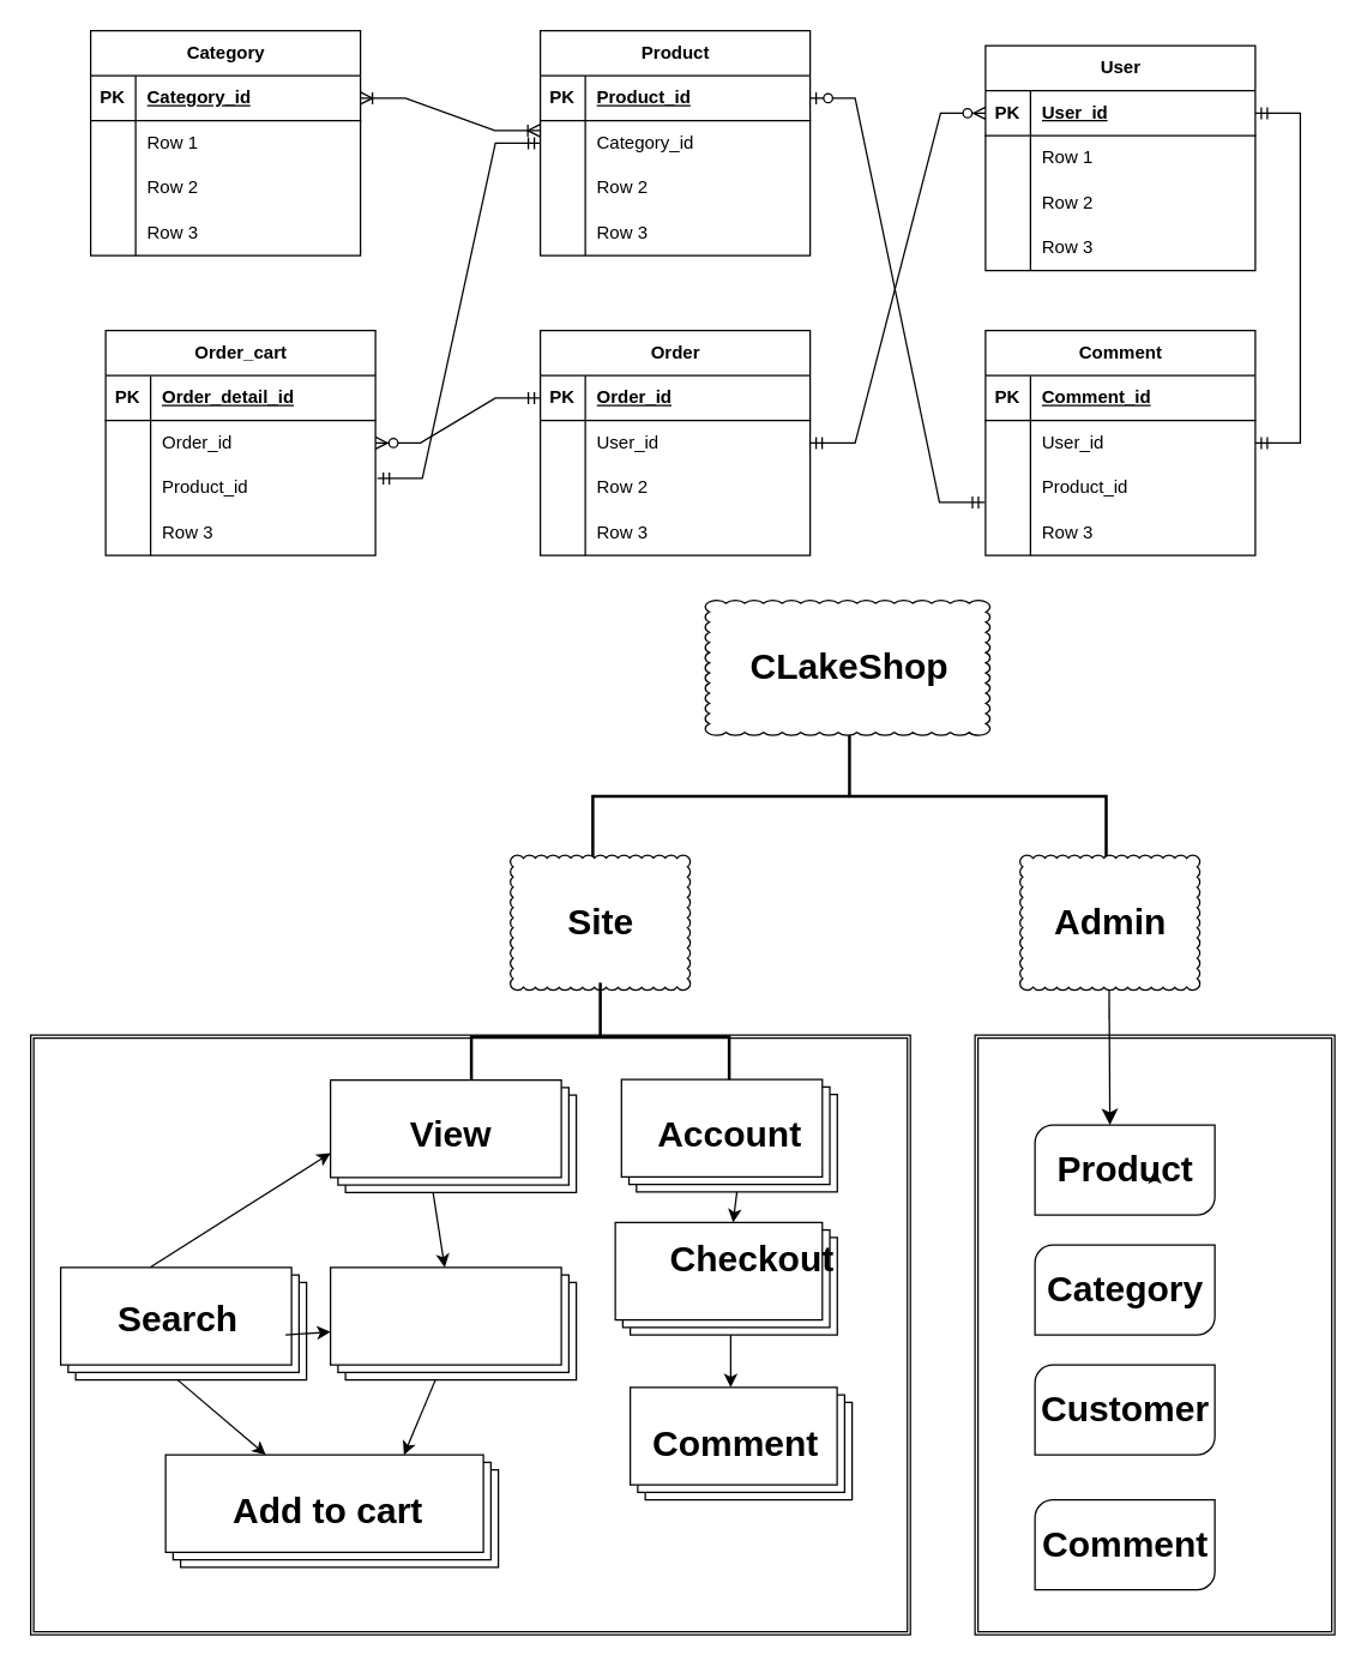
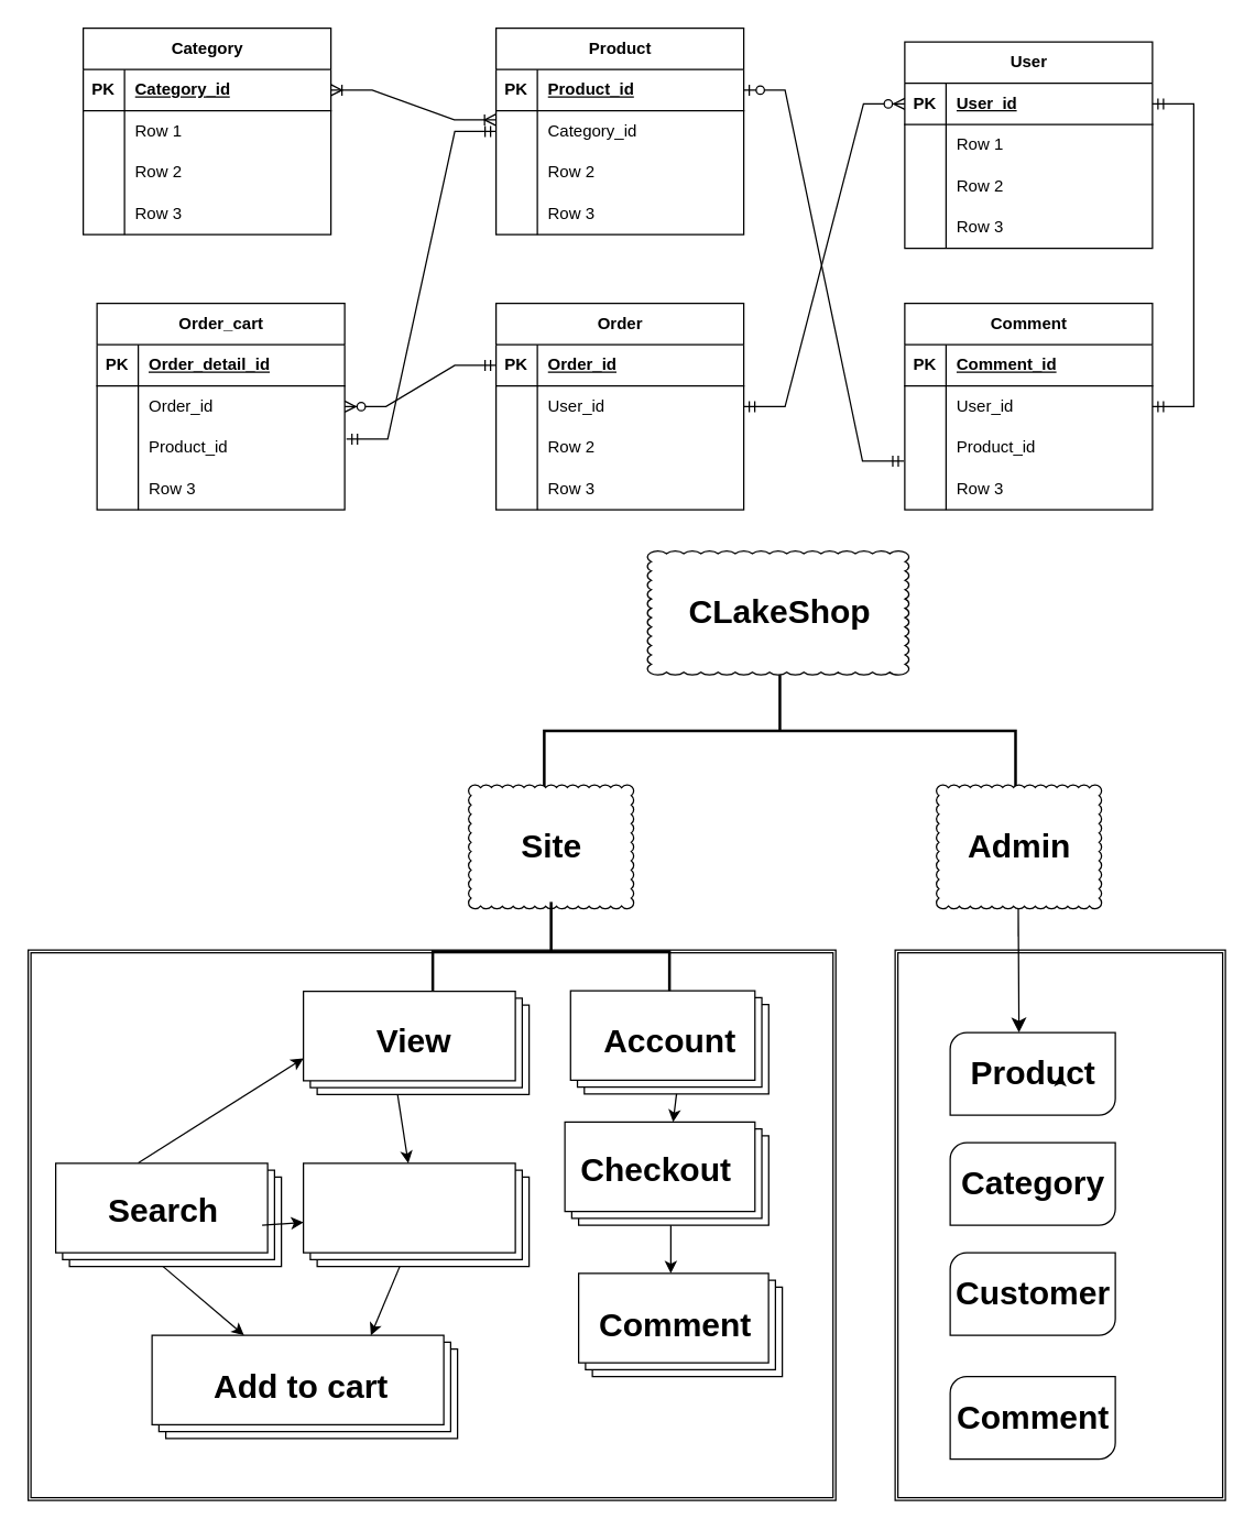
- <mxCell id="109" value="Checkout" style="text;strokeColor=none;fillColor=none;html=1;fontSize=24;fontStyle=1;verticalAlign=middle;align=center;" vertex="1" parent="1"><mxGeometry x="450.63" y="820" width="100" height="40" as="geometry" /></mxCell>
+ <mxCell id="109" value="Checkout" style="text;strokeColor=none;fillColor=none;html=1;fontSize=24;fontStyle=1;verticalAlign=middle;align=center;" vertex="1" parent="1"><mxGeometry x="425.63" y="830" width="100" height="40" as="geometry" /></mxCell>
